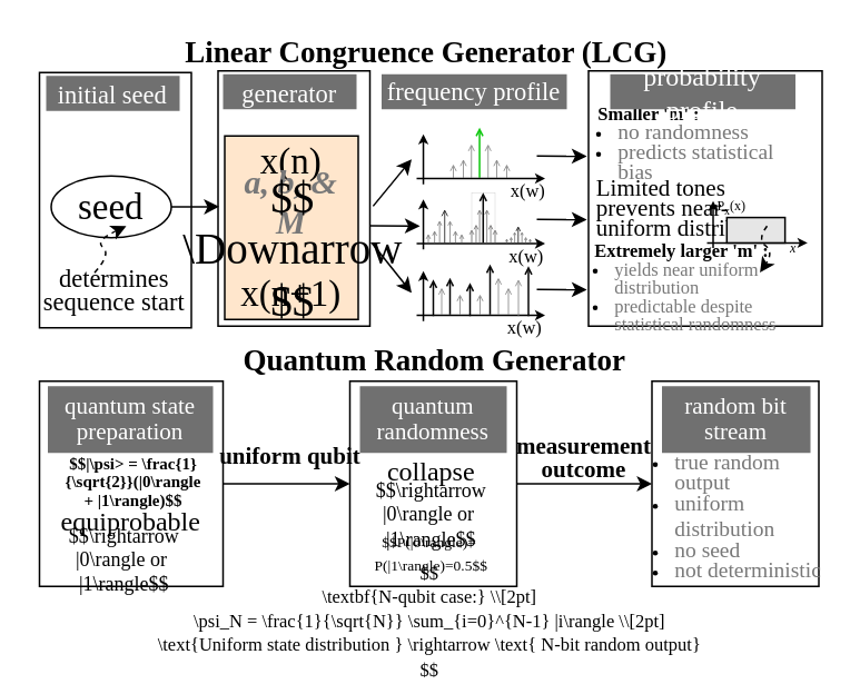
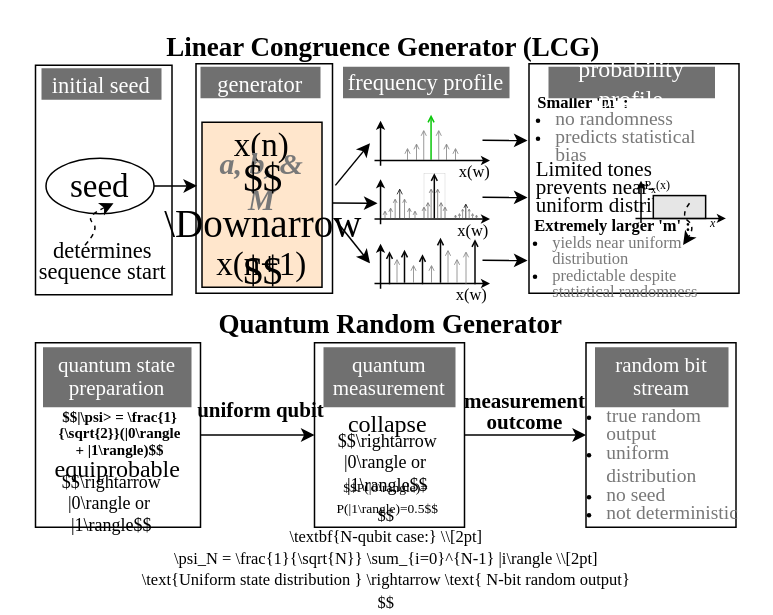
- <mxCell id="86" value="&lt;font face=&quot;Arial Narrow&quot; style=&quot;color: light-dark(rgb(255, 255, 255), rgb(237, 237, 237)); font-size: 14px; line-height: 100%;&quot;&gt;quantum randomness&lt;/font&gt;" style="rounded=0;whiteSpace=wrap;html=1;fillColor=light-dark(#707070, #ededed);strokeColor=none;" vertex="1" parent="1"><mxGeometry x="215" y="231" width="88" height="40" as="geometry" /></mxCell>
+ <mxCell id="86" value="&lt;font face=&quot;Arial Narrow&quot; style=&quot;color: light-dark(rgb(255, 255, 255), rgb(237, 237, 237)); font-size: 14px; line-height: 100%;&quot;&gt;quantum measurement&lt;/font&gt;" style="rounded=0;whiteSpace=wrap;html=1;fillColor=light-dark(#707070, #ededed);strokeColor=none;" vertex="1" parent="1"><mxGeometry x="215" y="231" width="88" height="40" as="geometry" /></mxCell>
